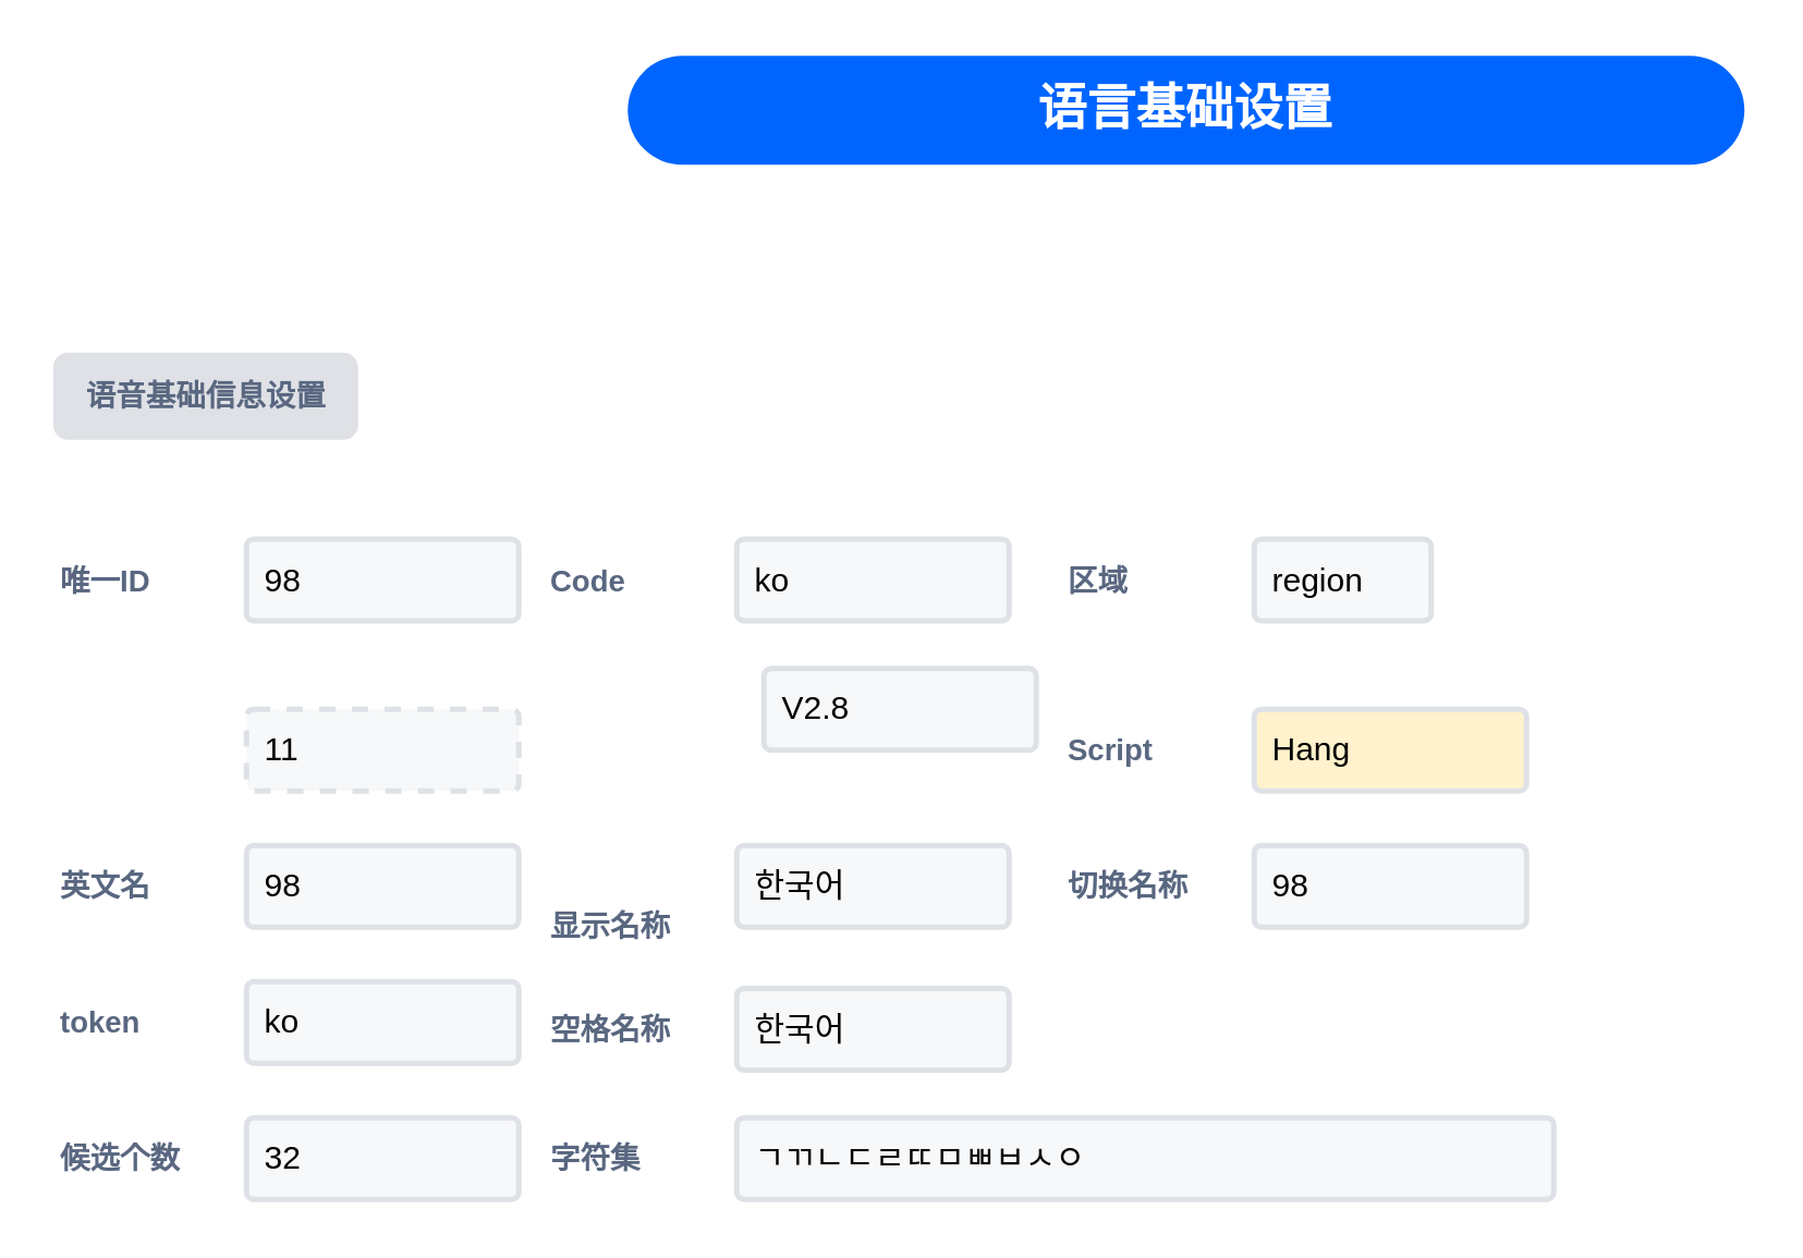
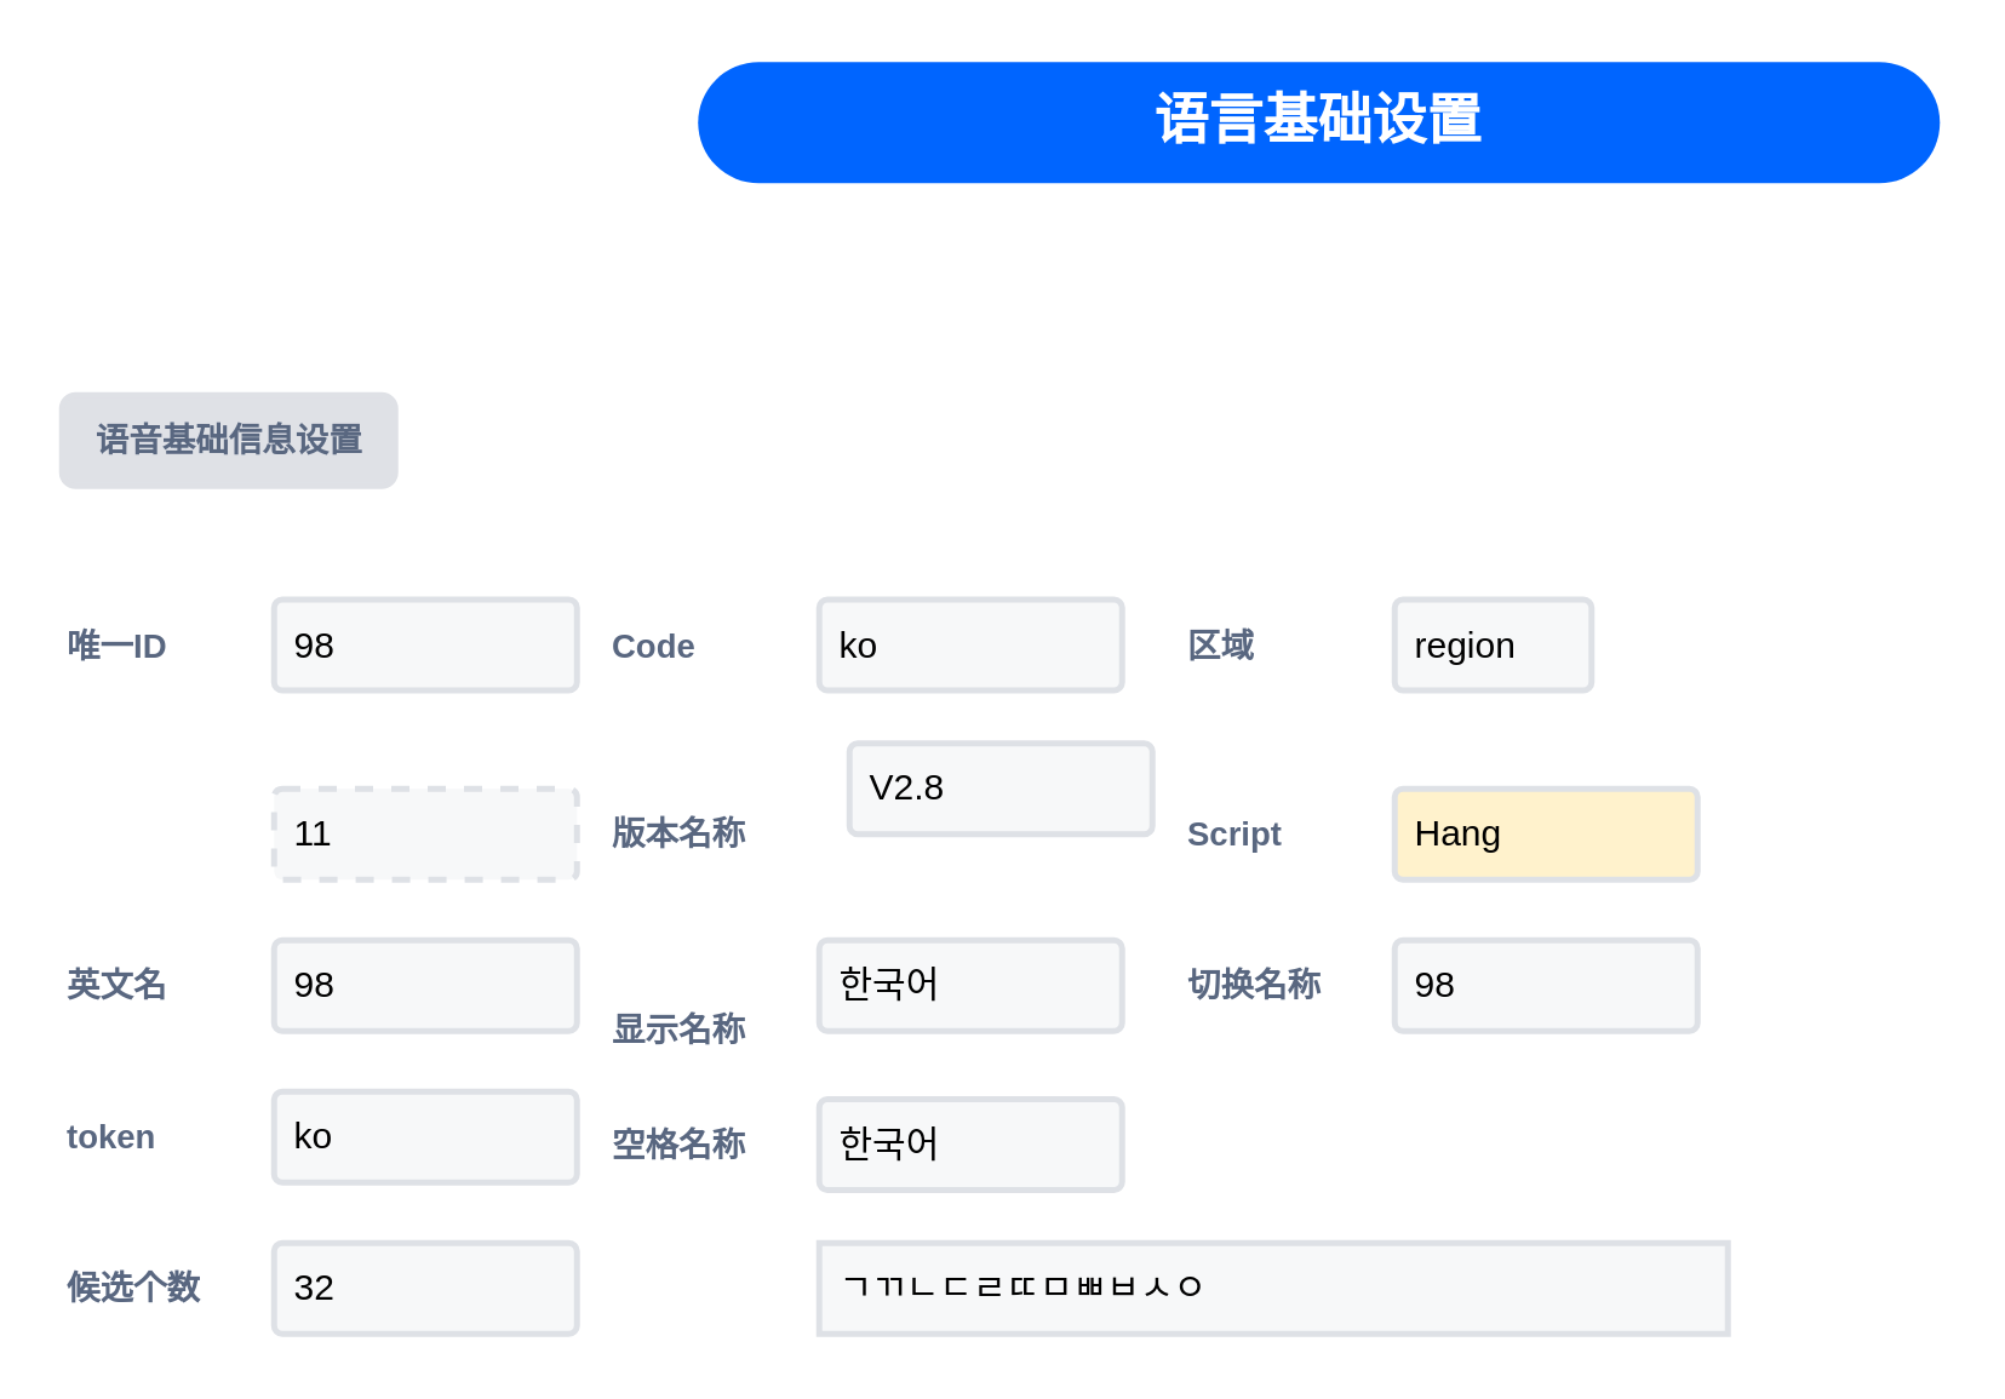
+ <mxCell id="9" value="版本名称" style="fillColor=none;strokeColor=none;html=1;fontSize=11;fontStyle=0;align=left;fontColor=#596780;fontStyle=1;fontSize=11" parent="1" vertex="1"><mxGeometry x="200" y="265" width="60" height="20" as="geometry" /></mxCell>
- <mxCell id="23" value="字符集" style="fillColor=none;strokeColor=none;html=1;fontSize=11;fontStyle=0;align=left;fontColor=#596780;fontStyle=1;fontSize=11" parent="1" vertex="1"><mxGeometry x="200" y="415" width="60" height="20" as="geometry" /></mxCell>
- <mxCell id="24" value="ㄱㄲㄴㄷㄹㄸㅁㅃㅂㅅㅇ" style="rounded=1;arcSize=9;fillColor=#F7F8F9;align=left;spacingLeft=5;strokeColor=#DEE1E6;html=1;strokeWidth=2;fontSize=12" parent="1" vertex="1"><mxGeometry x="270" y="410" width="300" height="30" as="geometry" /></mxCell>
+ <mxCell id="24" value="ㄱㄲㄴㄷㄹㄸㅁㅃㅂㅅㅇ" style="arcSize=9;fillColor=#F7F8F9;align=left;spacingLeft=5;strokeColor=#DEE1E6;html=1;strokeWidth=2;fontSize=12;rounded=0;" parent="1" vertex="1"><mxGeometry x="270" y="410" width="300" height="30" as="geometry" /></mxCell>
